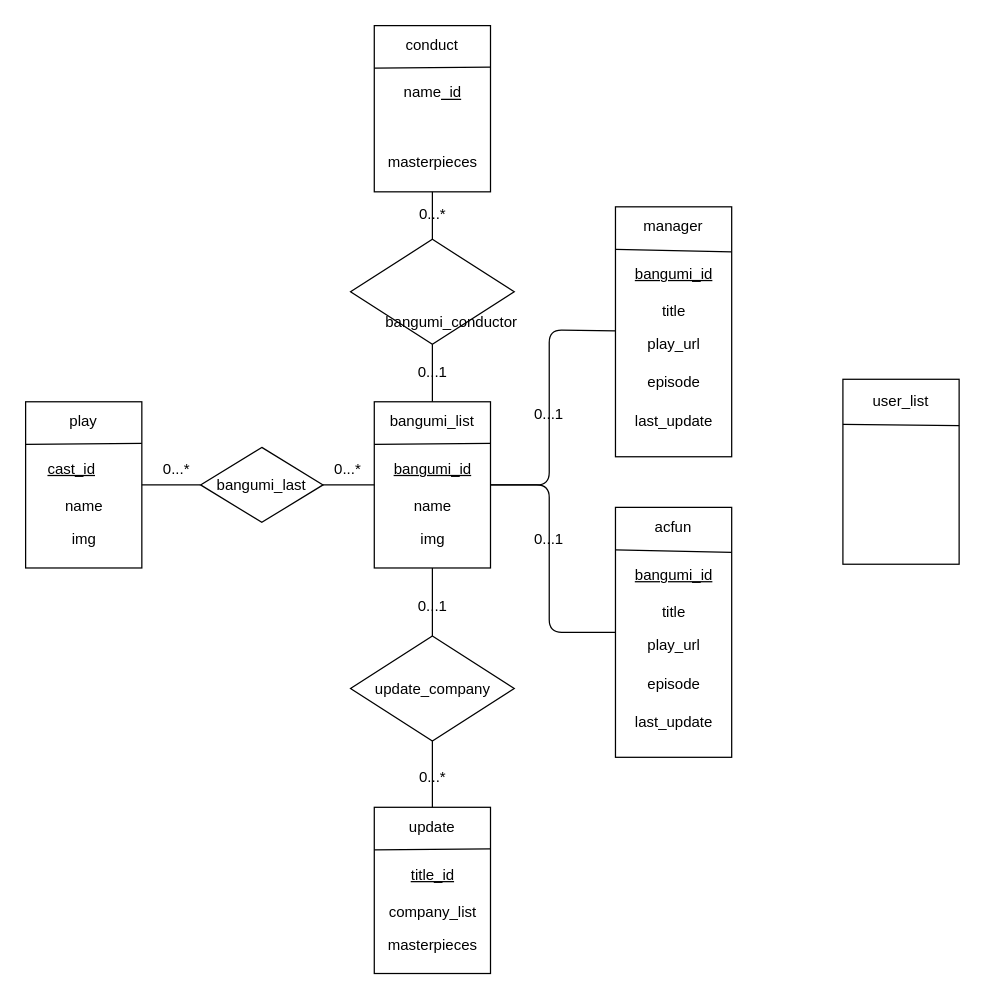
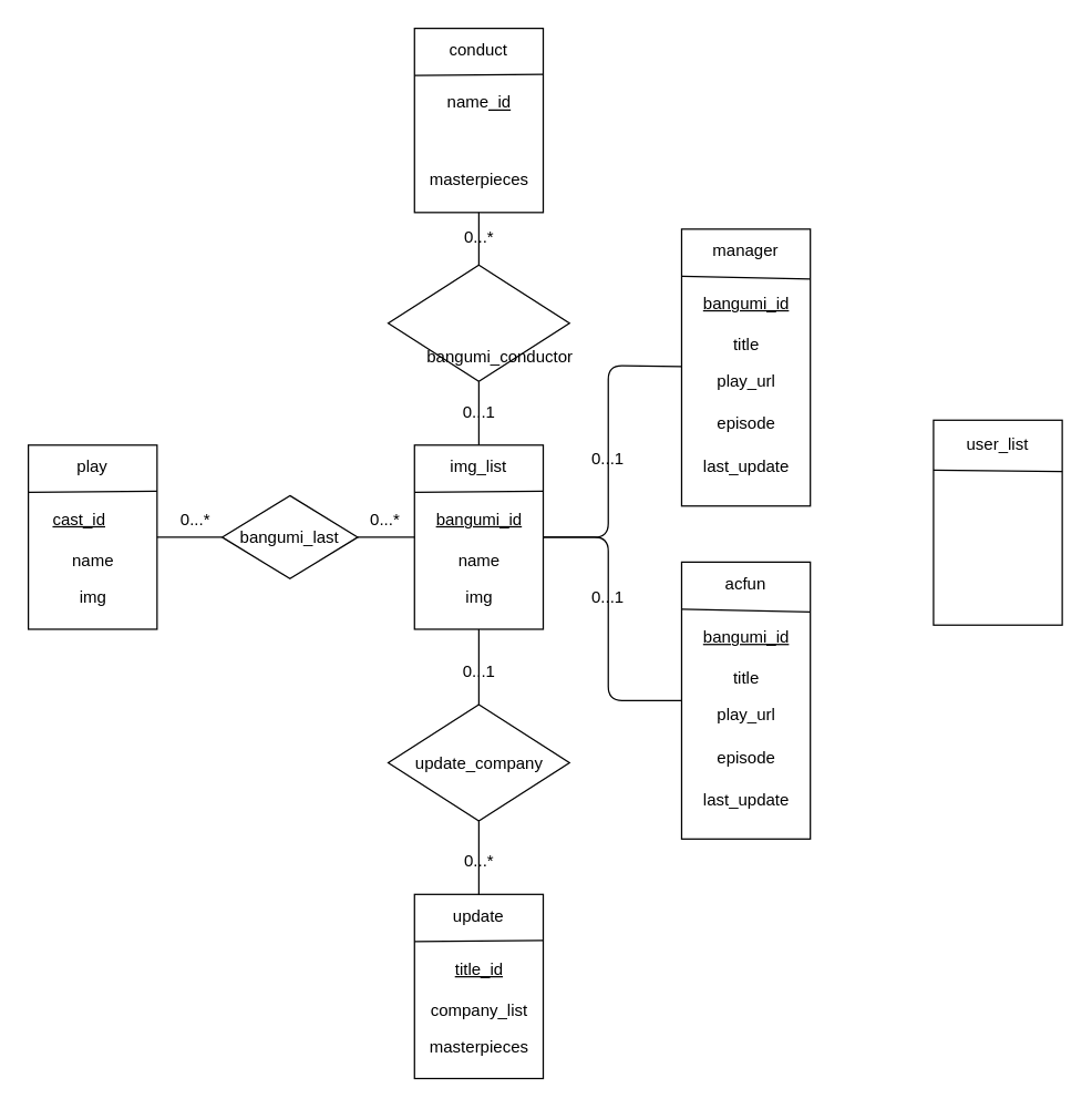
- <mxCell id="4" value="&lt;font color=&quot;#000000&quot;&gt;bangumi_list&lt;/font&gt;" style="text;html=1;strokeColor=none;fillColor=none;align=center;verticalAlign=middle;whiteSpace=wrap;rounded=0;" vertex="1" parent="1"><mxGeometry x="306" y="327" width="79" height="20" as="geometry" /></mxCell>
+ <mxCell id="4" value="&lt;font color=&quot;#000000&quot;&gt;img_list&lt;/font&gt;" style="text;html=1;strokeColor=none;fillColor=none;align=center;verticalAlign=middle;whiteSpace=wrap;rounded=0;" vertex="1" parent="1"><mxGeometry x="306" y="327" width="79" height="20" as="geometry" /></mxCell>
